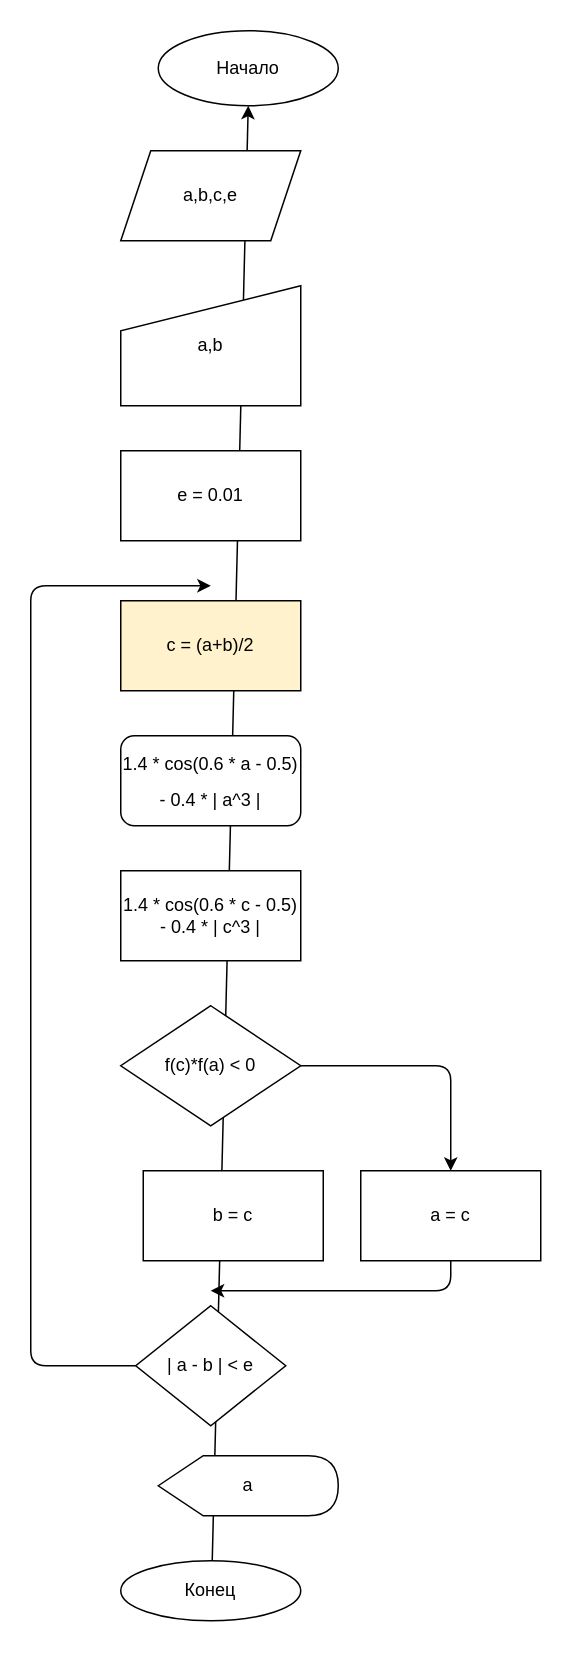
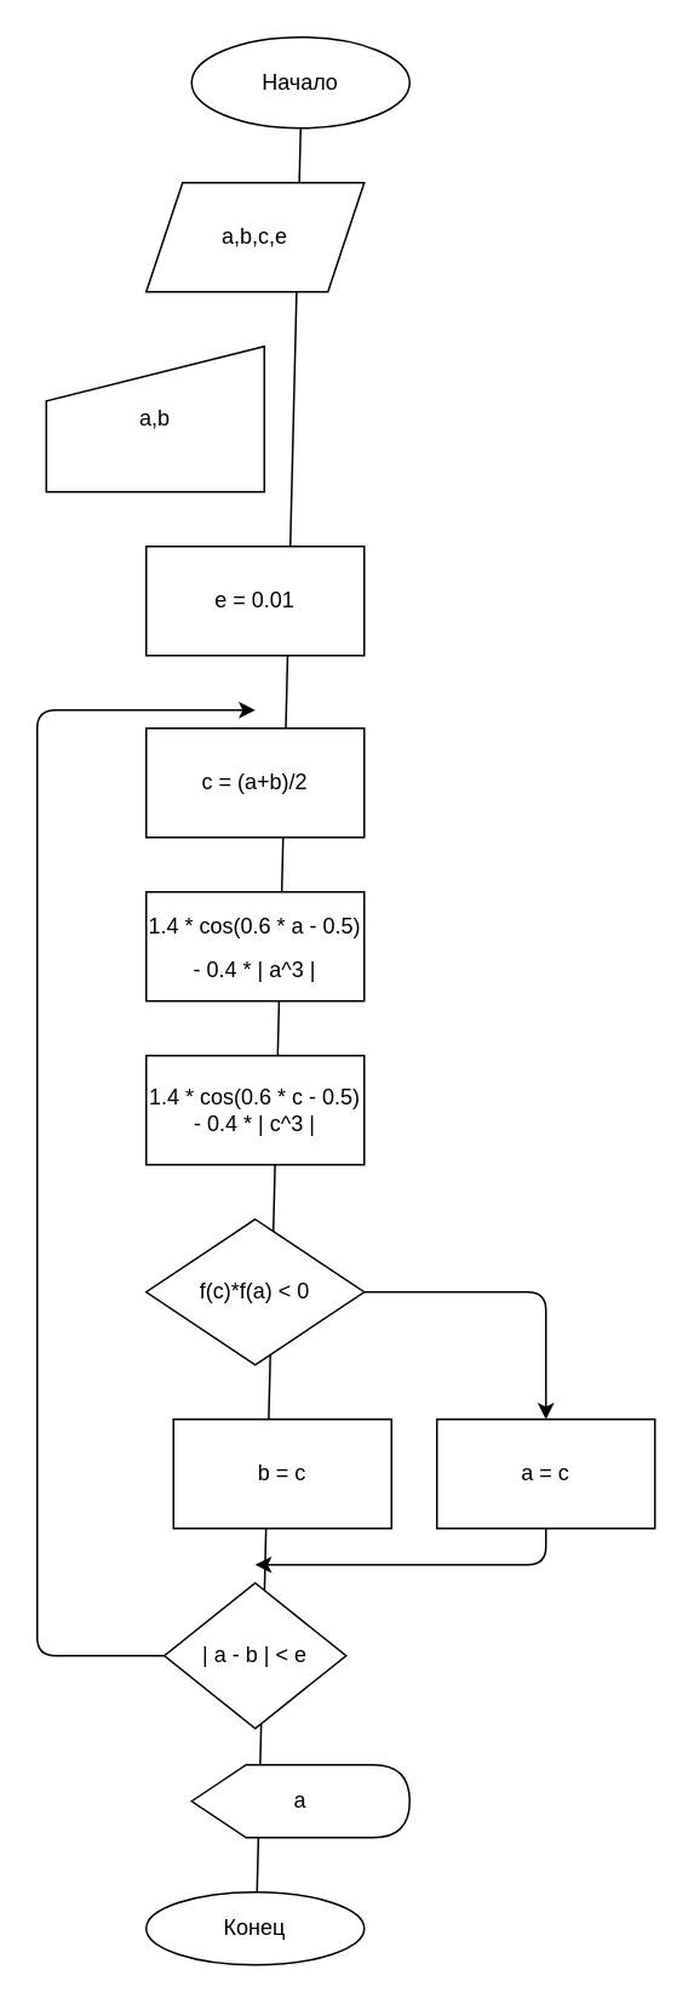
- <mxCell id="2" value="" style="endArrow=classic;html=1;exitX=0.5;exitY=1;exitDx=0;exitDy=0;entryX=0.5;entryY=1;entryDx=0;entryDy=0;" edge="1" parent="1" source="13" target="3"><mxGeometry width="50" height="50" relative="1" as="geometry"><mxPoint x="138.5" y="520" as="sourcePoint" /><mxPoint x="141.5" y="120" as="targetPoint" /></mxGeometry></mxCell>
+ <mxCell id="2" value="" style="endArrow=none;html=1;exitX=0.5;exitY=1;exitDx=0;exitDy=0;entryX=0.5;entryY=1;entryDx=0;entryDy=0;" edge="1" parent="1" source="13" target="3"><mxGeometry width="50" height="50" relative="1" as="geometry"><mxPoint x="138.5" y="520" as="sourcePoint" /><mxPoint x="141.5" y="120" as="targetPoint" /></mxGeometry></mxCell>
- <mxCell id="5" value="a,b" style="shape=manualInput;whiteSpace=wrap;html=1;" vertex="1" parent="1"><mxGeometry x="80" y="190" width="120" height="80" as="geometry" /></mxCell>
+ <mxCell id="5" value="a,b" style="shape=manualInput;whiteSpace=wrap;html=1;" vertex="1" parent="1"><mxGeometry x="25" y="190" width="120" height="80" as="geometry" /></mxCell>
- <mxCell id="6" value="c = (a+b)/2" style="rounded=0;whiteSpace=wrap;html=1;fillColor=#fff2cc;" vertex="1" parent="1"><mxGeometry x="80" y="400" width="120" height="60" as="geometry" /></mxCell>
+ <mxCell id="6" value="c = (a+b)/2" style="rounded=0;whiteSpace=wrap;html=1;" vertex="1" parent="1"><mxGeometry x="80" y="400" width="120" height="60" as="geometry" /></mxCell>
- <mxCell id="7" value="&lt;div style=&quot;line-height: 24px&quot;&gt;&lt;span style=&quot;background-color: rgb(255 , 255 , 255)&quot;&gt;&lt;font style=&quot;font-size: 12px&quot;&gt;1.4 * cos(0.6 * a - 0.5) - 0.4 * | a^3 |&lt;/font&gt;&lt;/span&gt;&lt;/div&gt;" style="whiteSpace=wrap;html=1;rounded=1;" vertex="1" parent="1"><mxGeometry x="80" y="490" width="120" height="60" as="geometry" /></mxCell>
+ <mxCell id="7" value="&lt;div style=&quot;line-height: 24px&quot;&gt;&lt;span style=&quot;background-color: rgb(255 , 255 , 255)&quot;&gt;&lt;font style=&quot;font-size: 12px&quot;&gt;1.4 * cos(0.6 * a - 0.5) - 0.4 * | a^3 |&lt;/font&gt;&lt;/span&gt;&lt;/div&gt;" style="rounded=0;whiteSpace=wrap;html=1;" vertex="1" parent="1"><mxGeometry x="80" y="490" width="120" height="60" as="geometry" /></mxCell>
